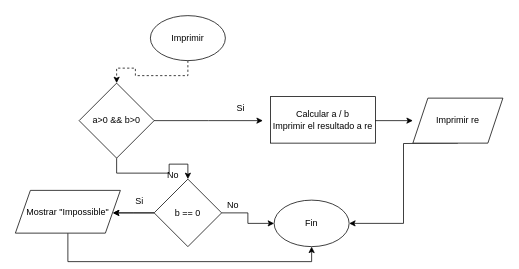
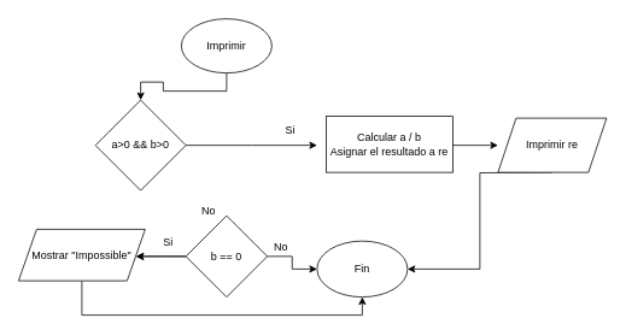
- <mxCell id="2" style="edgeStyle=orthogonalEdgeStyle;rounded=0;orthogonalLoop=1;jettySize=auto;html=1;exitX=0.5;exitY=1;exitDx=0;exitDy=0;entryX=0.5;entryY=0;entryDx=0;entryDy=0;dashed=1;" parent="1" source="3" target="6" edge="1"><mxGeometry relative="1" as="geometry" /></mxCell>
+ <mxCell id="2" style="edgeStyle=orthogonalEdgeStyle;rounded=0;orthogonalLoop=1;jettySize=auto;html=1;exitX=0.5;exitY=1;exitDx=0;exitDy=0;entryX=0.5;entryY=0;entryDx=0;entryDy=0;" parent="1" source="3" target="6" edge="1"><mxGeometry relative="1" as="geometry" /></mxCell>
- <mxCell id="18" value="Calcular a / b&lt;div&gt;Imprimir el resultado a re&lt;/div&gt;" style="rounded=0;whiteSpace=wrap;html=1;" vertex="1" parent="1"><mxGeometry x="360" y="128" width="140" height="62" as="geometry" /></mxCell>
+ <mxCell id="18" value="Calcular a / b&lt;div&gt;Asignar el resultado a re&lt;/div&gt;" style="rounded=0;whiteSpace=wrap;html=1;" vertex="1" parent="1"><mxGeometry x="360" y="128" width="140" height="62" as="geometry" /></mxCell>
- <mxCell id="5" style="edgeStyle=orthogonalEdgeStyle;rounded=0;orthogonalLoop=1;jettySize=auto;html=1;exitX=0.5;exitY=1;exitDx=0;exitDy=0;entryX=0.5;entryY=0;entryDx=0;entryDy=0;" parent="1" source="6" target="13" edge="1"><mxGeometry relative="1" as="geometry" /></mxCell>
- <mxCell id="16" value="Fin" style="ellipse;whiteSpace=wrap;html=1;" parent="1" vertex="1"><mxGeometry x="365" y="266" width="100" height="62" as="geometry" /></mxCell>
+ <mxCell id="16" value="Fin" style="ellipse;whiteSpace=wrap;html=1;" parent="1" vertex="1"><mxGeometry x="350" y="266" width="100" height="62" as="geometry" /></mxCell>
